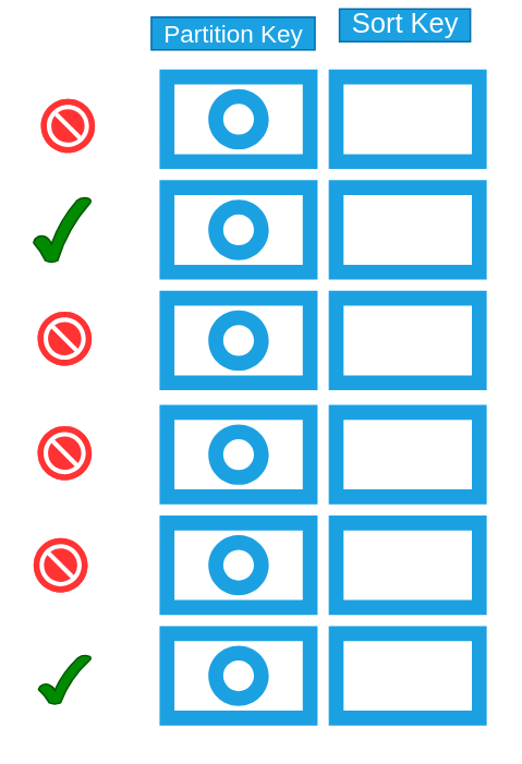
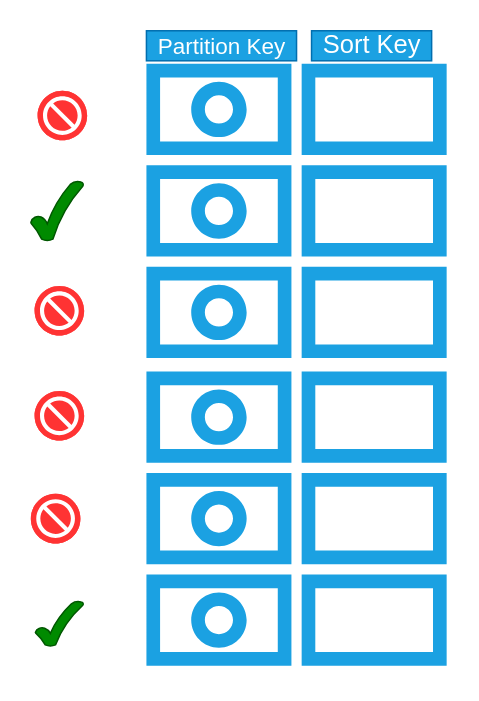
- <mxCell id="11" value="&lt;font style=&quot;font-size: 17px&quot;&gt;Sort Key&lt;/font&gt;" style="text;html=1;align=center;verticalAlign=middle;resizable=0;points=[];autosize=1;strokeColor=#006EAF;fillColor=#1ba1e2;fontColor=#ffffff;" vertex="1" parent="1"><mxGeometry x="207" y="5" width="80" height="20" as="geometry" /></mxCell>
+ <mxCell id="11" value="&lt;font style=&quot;font-size: 17px&quot;&gt;Sort Key&lt;/font&gt;" style="text;html=1;align=center;verticalAlign=middle;resizable=0;points=[];autosize=1;strokeColor=#006EAF;fillColor=#1ba1e2;fontColor=#ffffff;" vertex="1" parent="1"><mxGeometry x="207" y="20" width="80" height="20" as="geometry" /></mxCell>
- <mxCell id="9" value="&lt;font style=&quot;font-size: 15px&quot;&gt;Partition Key&lt;/font&gt;" style="text;html=1;align=center;verticalAlign=middle;resizable=0;points=[];autosize=1;strokeColor=#006EAF;fillColor=#1ba1e2;fontColor=#ffffff;" vertex="1" parent="1"><mxGeometry x="92" y="10" width="100" height="20" as="geometry" /></mxCell>
+ <mxCell id="9" value="&lt;font style=&quot;font-size: 15px&quot;&gt;Partition Key&lt;/font&gt;" style="text;html=1;align=center;verticalAlign=middle;resizable=0;points=[];autosize=1;strokeColor=#006EAF;fillColor=#1ba1e2;fontColor=#ffffff;" vertex="1" parent="1"><mxGeometry x="97" y="20" width="100" height="20" as="geometry" /></mxCell>
